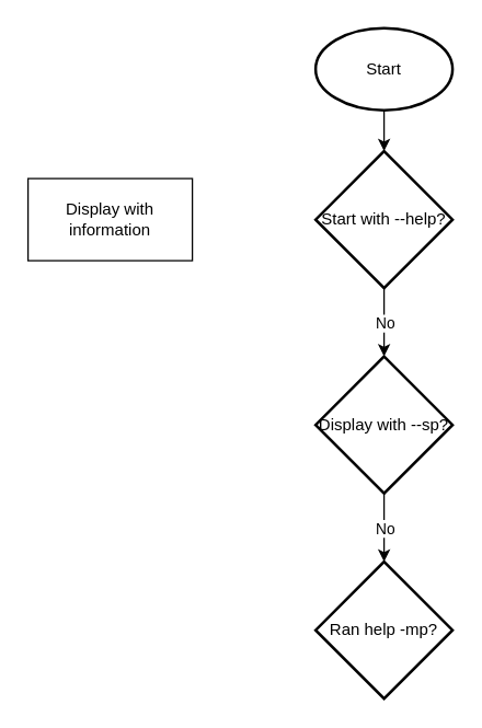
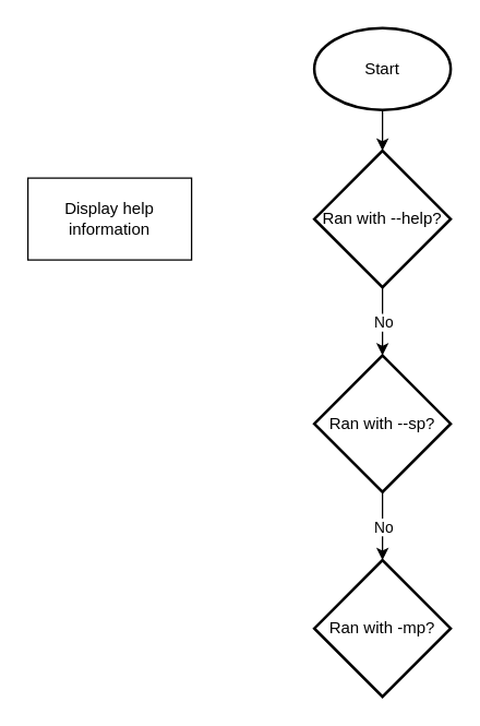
- <mxCell id="4" value="Display with&lt;br&gt;information" style="rounded=0;whiteSpace=wrap;html=1;" vertex="1" parent="1"><mxGeometry x="20" y="130" width="120" height="60" as="geometry" /></mxCell>
+ <mxCell id="4" value="Display help&lt;br&gt;information" style="rounded=0;whiteSpace=wrap;html=1;" vertex="1" parent="1"><mxGeometry x="20" y="130" width="120" height="60" as="geometry" /></mxCell>
- <mxCell id="3" value="Start with --help?" style="strokeWidth=2;html=1;shape=mxgraph.flowchart.decision;whiteSpace=wrap;" vertex="1" parent="1"><mxGeometry x="230" y="110" width="100" height="100" as="geometry" /></mxCell>
+ <mxCell id="3" value="Ran with --help?" style="strokeWidth=2;html=1;shape=mxgraph.flowchart.decision;whiteSpace=wrap;" vertex="1" parent="1"><mxGeometry x="230" y="110" width="100" height="100" as="geometry" /></mxCell>
- <mxCell id="5" value="Display with --sp?" style="strokeWidth=2;html=1;shape=mxgraph.flowchart.decision;whiteSpace=wrap;" vertex="1" parent="1"><mxGeometry x="230" y="260" width="100" height="100" as="geometry" /></mxCell>
+ <mxCell id="5" value="Ran with --sp?" style="strokeWidth=2;html=1;shape=mxgraph.flowchart.decision;whiteSpace=wrap;" vertex="1" parent="1"><mxGeometry x="230" y="260" width="100" height="100" as="geometry" /></mxCell>
- <mxCell id="9" value="Ran help -mp?" style="strokeWidth=2;html=1;shape=mxgraph.flowchart.decision;whiteSpace=wrap;" vertex="1" parent="1"><mxGeometry x="230" y="410" width="100" height="100" as="geometry" /></mxCell>
+ <mxCell id="9" value="Ran with -mp?" style="strokeWidth=2;html=1;shape=mxgraph.flowchart.decision;whiteSpace=wrap;" vertex="1" parent="1"><mxGeometry x="230" y="410" width="100" height="100" as="geometry" /></mxCell>
